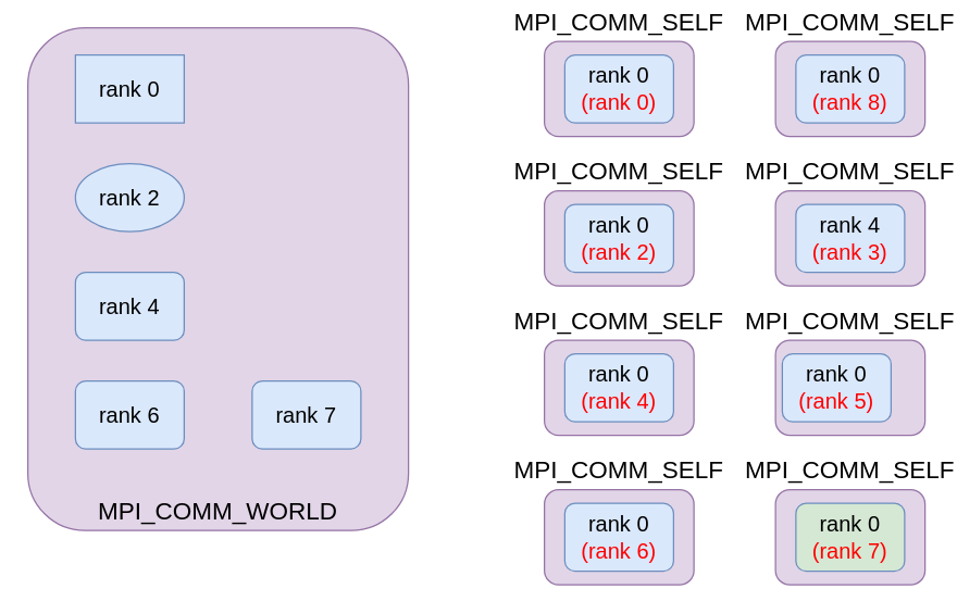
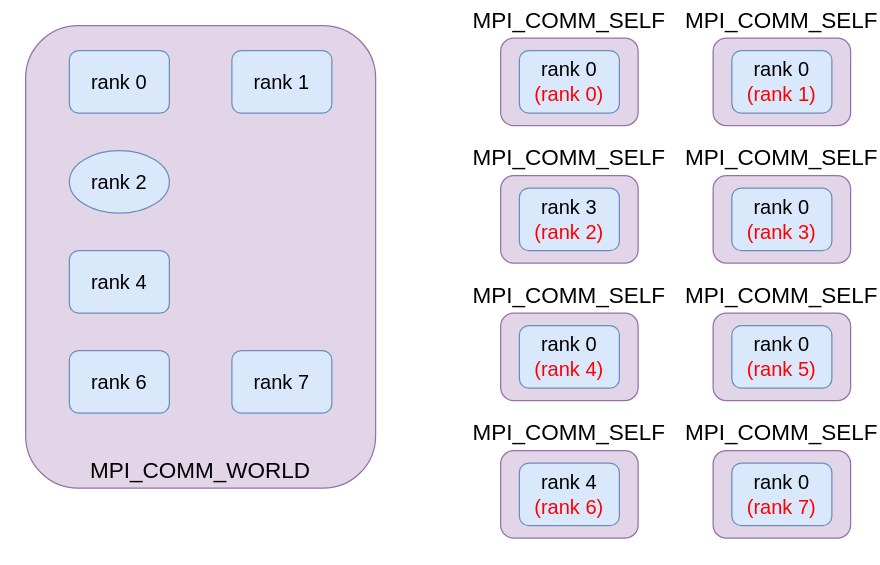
- <mxCell id="4" value="rank 0" style="whiteSpace=wrap;html=1;fillColor=#dae8fc;strokeColor=#6c8ebf;fontSize=16;rounded=0;" vertex="1" parent="1"><mxGeometry x="55" y="40" width="80" height="50" as="geometry" /></mxCell>
+ <mxCell id="4" value="rank 0" style="rounded=1;whiteSpace=wrap;html=1;fillColor=#dae8fc;strokeColor=#6c8ebf;fontSize=16;" vertex="1" parent="1"><mxGeometry x="55" y="40" width="80" height="50" as="geometry" /></mxCell>
+ <mxCell id="5" value="rank 1" style="rounded=1;whiteSpace=wrap;html=1;fillColor=#dae8fc;strokeColor=#6c8ebf;fontSize=16;" vertex="1" parent="1"><mxGeometry x="185" y="40" width="80" height="50" as="geometry" /></mxCell>
- <mxCell id="12" value="rank 0&lt;br&gt;&lt;span style=&quot;color: rgb(255 , 0 , 0)&quot;&gt;(rank 8)&lt;/span&gt;" style="rounded=1;whiteSpace=wrap;html=1;fillColor=#dae8fc;strokeColor=#6c8ebf;fontSize=16;" vertex="1" parent="1"><mxGeometry x="585" y="40" width="80" height="50" as="geometry" /></mxCell>
+ <mxCell id="12" value="rank 0&lt;br&gt;&lt;span style=&quot;color: rgb(255 , 0 , 0)&quot;&gt;(rank 1)&lt;/span&gt;" style="rounded=1;whiteSpace=wrap;html=1;fillColor=#dae8fc;strokeColor=#6c8ebf;fontSize=16;" vertex="1" parent="1"><mxGeometry x="585" y="40" width="80" height="50" as="geometry" /></mxCell>
- <mxCell id="15" value="rank 0&lt;br&gt;&lt;span style=&quot;color: rgb(255 , 0 , 0)&quot;&gt;(rank 2)&lt;/span&gt;" style="rounded=1;whiteSpace=wrap;html=1;fillColor=#dae8fc;strokeColor=#6c8ebf;fontSize=16;" vertex="1" parent="1"><mxGeometry x="415" y="150" width="80" height="50" as="geometry" /></mxCell>
+ <mxCell id="15" value="rank 3&lt;br&gt;&lt;span style=&quot;color: rgb(255 , 0 , 0)&quot;&gt;(rank 2)&lt;/span&gt;" style="rounded=1;whiteSpace=wrap;html=1;fillColor=#dae8fc;strokeColor=#6c8ebf;fontSize=16;" vertex="1" parent="1"><mxGeometry x="415" y="150" width="80" height="50" as="geometry" /></mxCell>
- <mxCell id="16" value="rank 4&lt;br&gt;&lt;span style=&quot;color: rgb(255 , 0 , 0)&quot;&gt;(rank 3)&lt;/span&gt;" style="rounded=1;whiteSpace=wrap;html=1;fillColor=#dae8fc;strokeColor=#6c8ebf;fontSize=16;" vertex="1" parent="1"><mxGeometry x="585" y="150" width="80" height="50" as="geometry" /></mxCell>
+ <mxCell id="16" value="rank 0&lt;br&gt;&lt;span style=&quot;color: rgb(255 , 0 , 0)&quot;&gt;(rank 3)&lt;/span&gt;" style="rounded=1;whiteSpace=wrap;html=1;fillColor=#dae8fc;strokeColor=#6c8ebf;fontSize=16;" vertex="1" parent="1"><mxGeometry x="585" y="150" width="80" height="50" as="geometry" /></mxCell>
- <mxCell id="20" value="rank 0&lt;br&gt;&lt;span style=&quot;color: rgb(255 , 0 , 0)&quot;&gt;(rank 5)&lt;/span&gt;" style="rounded=1;whiteSpace=wrap;html=1;fillColor=#dae8fc;strokeColor=#6c8ebf;fontSize=16;" vertex="1" parent="1"><mxGeometry x="575" y="260" width="80" height="50" as="geometry" /></mxCell>
+ <mxCell id="20" value="rank 0&lt;br&gt;&lt;span style=&quot;color: rgb(255 , 0 , 0)&quot;&gt;(rank 5)&lt;/span&gt;" style="rounded=1;whiteSpace=wrap;html=1;fillColor=#dae8fc;strokeColor=#6c8ebf;fontSize=16;" vertex="1" parent="1"><mxGeometry x="585" y="260" width="80" height="50" as="geometry" /></mxCell>
- <mxCell id="23" value="rank 0&lt;br&gt;&lt;span style=&quot;color: rgb(255 , 0 , 0)&quot;&gt;(rank 6)&lt;/span&gt;" style="rounded=1;whiteSpace=wrap;html=1;fillColor=#dae8fc;strokeColor=#6c8ebf;fontSize=16;" vertex="1" parent="1"><mxGeometry x="415" y="370" width="80" height="50" as="geometry" /></mxCell>
+ <mxCell id="23" value="rank 4&lt;br&gt;&lt;span style=&quot;color: rgb(255 , 0 , 0)&quot;&gt;(rank 6)&lt;/span&gt;" style="rounded=1;whiteSpace=wrap;html=1;fillColor=#dae8fc;strokeColor=#6c8ebf;fontSize=16;" vertex="1" parent="1"><mxGeometry x="415" y="370" width="80" height="50" as="geometry" /></mxCell>
- <mxCell id="24" value="rank 0&lt;br&gt;&lt;span style=&quot;color: rgb(255 , 0 , 0)&quot;&gt;(rank 7)&lt;/span&gt;" style="rounded=1;whiteSpace=wrap;html=1;fillColor=#d5e8d4;strokeColor=#6c8ebf;fontSize=16;" vertex="1" parent="1"><mxGeometry x="585" y="370" width="80" height="50" as="geometry" /></mxCell>
+ <mxCell id="24" value="rank 0&lt;br&gt;&lt;span style=&quot;color: rgb(255 , 0 , 0)&quot;&gt;(rank 7)&lt;/span&gt;" style="rounded=1;whiteSpace=wrap;html=1;fillColor=#dae8fc;strokeColor=#6c8ebf;fontSize=16;" vertex="1" parent="1"><mxGeometry x="585" y="370" width="80" height="50" as="geometry" /></mxCell>
